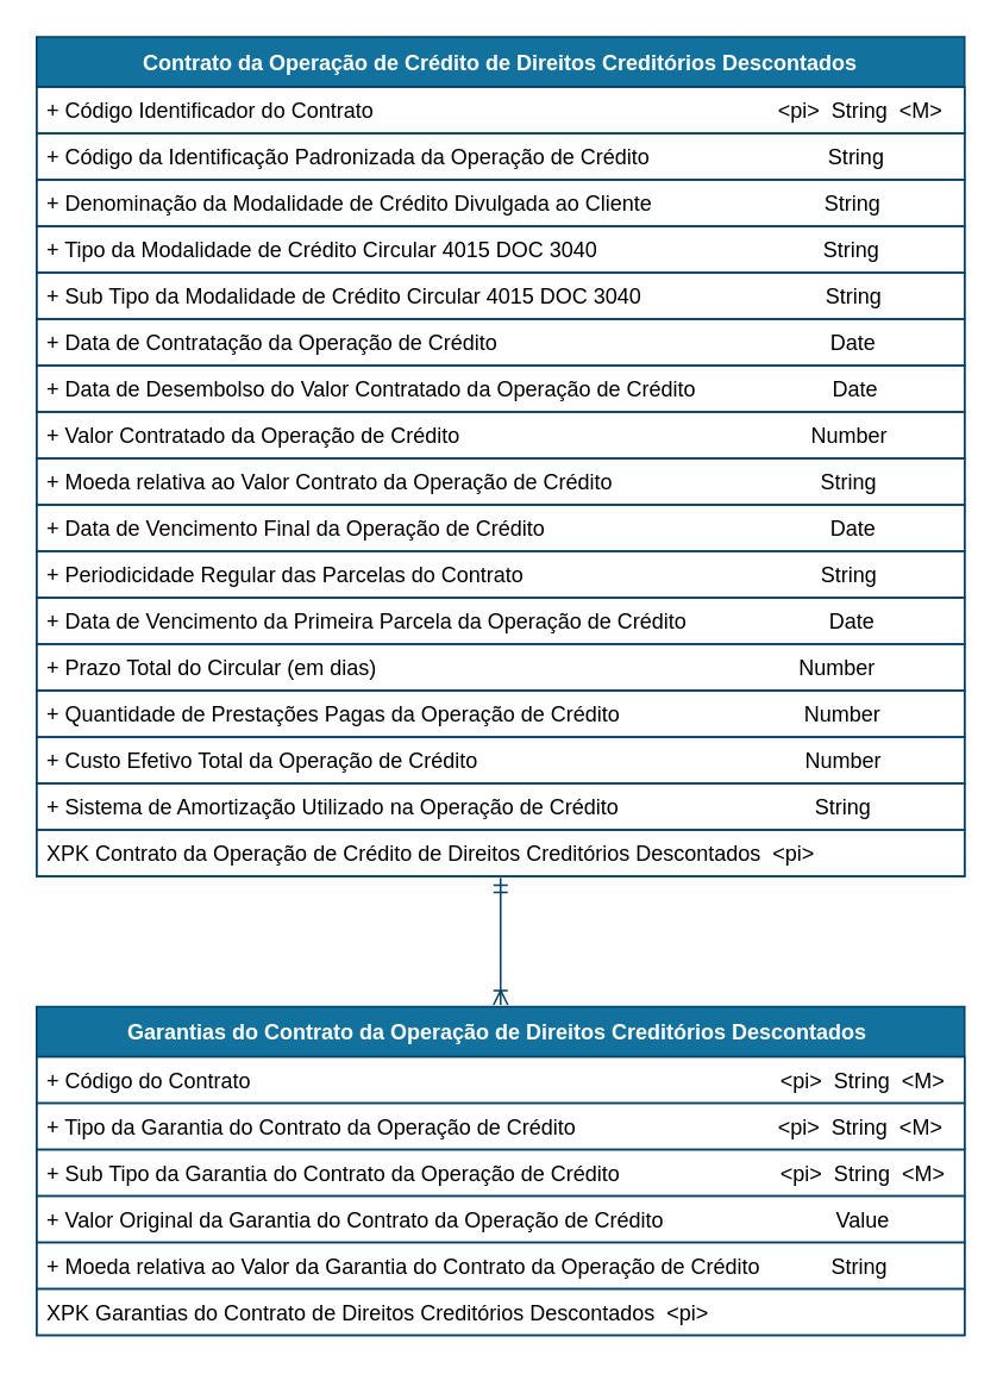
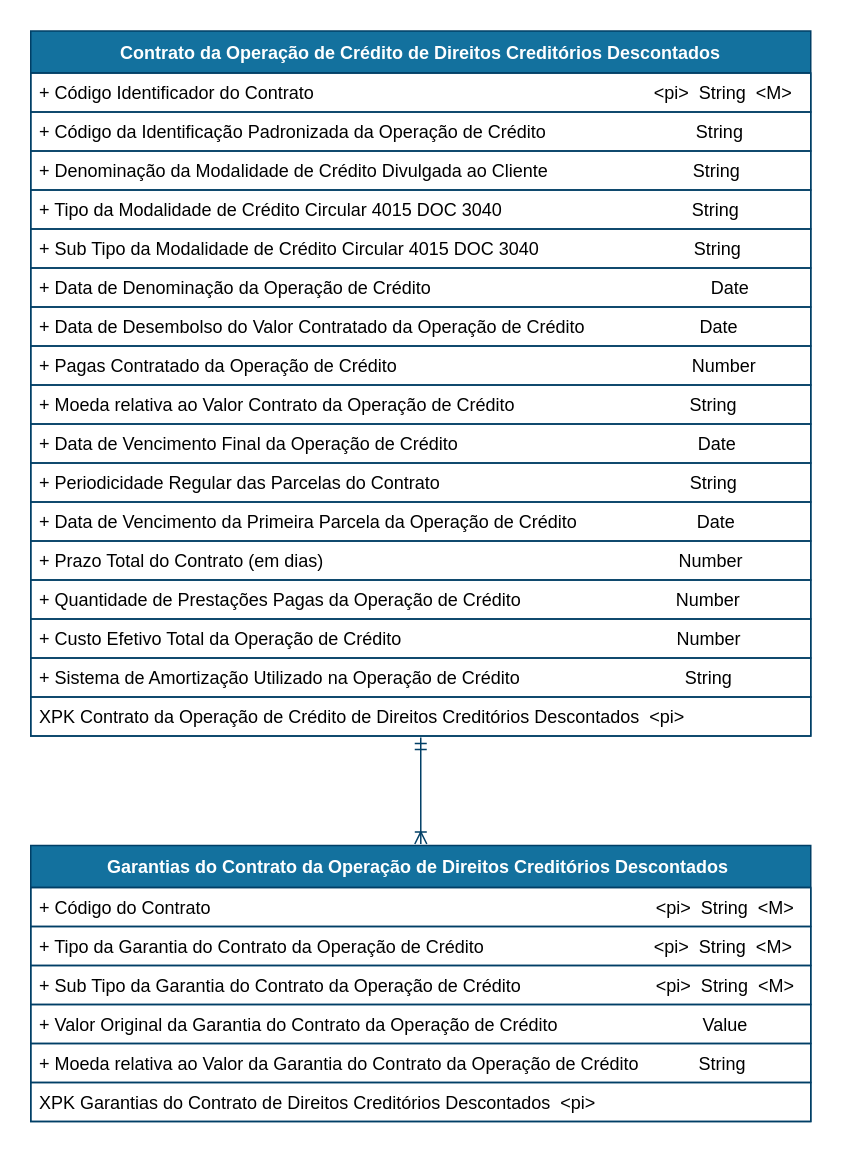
- <mxCell id="8" value="+ Data de Contratação da Operação de Crédito                                                        Date" style="text;fillColor=none;align=left;verticalAlign=top;spacingLeft=4;spacingRight=4;overflow=hidden;rotatable=0;points=[[0,0.5],[1,0.5]];portConstraint=eastwest;strokeColor=#003F66;" vertex="1" parent="2"><mxGeometry y="158" width="520" height="26" as="geometry" /></mxCell>
+ <mxCell id="8" value="+ Data de Denominação da Operação de Crédito                                                        Date" style="text;fillColor=none;align=left;verticalAlign=top;spacingLeft=4;spacingRight=4;overflow=hidden;rotatable=0;points=[[0,0.5],[1,0.5]];portConstraint=eastwest;strokeColor=#003F66;" vertex="1" parent="2"><mxGeometry y="158" width="520" height="26" as="geometry" /></mxCell>
- <mxCell id="10" value="+ Valor Contratado da Operação de Crédito                                                           Number" style="text;fillColor=none;align=left;verticalAlign=top;spacingLeft=4;spacingRight=4;overflow=hidden;rotatable=0;points=[[0,0.5],[1,0.5]];portConstraint=eastwest;strokeColor=#003F66;" vertex="1" parent="2"><mxGeometry y="210" width="520" height="26" as="geometry" /></mxCell>
+ <mxCell id="10" value="+ Pagas Contratado da Operação de Crédito                                                           Number" style="text;fillColor=none;align=left;verticalAlign=top;spacingLeft=4;spacingRight=4;overflow=hidden;rotatable=0;points=[[0,0.5],[1,0.5]];portConstraint=eastwest;strokeColor=#003F66;" vertex="1" parent="2"><mxGeometry y="210" width="520" height="26" as="geometry" /></mxCell>
- <mxCell id="15" value="+ Prazo Total do Circular (em dias)                                                                       Number  " style="text;fillColor=none;align=left;verticalAlign=top;spacingLeft=4;spacingRight=4;overflow=hidden;rotatable=0;points=[[0,0.5],[1,0.5]];portConstraint=eastwest;strokeColor=#003F66;" vertex="1" parent="2"><mxGeometry y="340" width="520" height="26" as="geometry" /></mxCell>
+ <mxCell id="15" value="+ Prazo Total do Contrato (em dias)                                                                       Number  " style="text;fillColor=none;align=left;verticalAlign=top;spacingLeft=4;spacingRight=4;overflow=hidden;rotatable=0;points=[[0,0.5],[1,0.5]];portConstraint=eastwest;strokeColor=#003F66;" vertex="1" parent="2"><mxGeometry y="340" width="520" height="26" as="geometry" /></mxCell>
